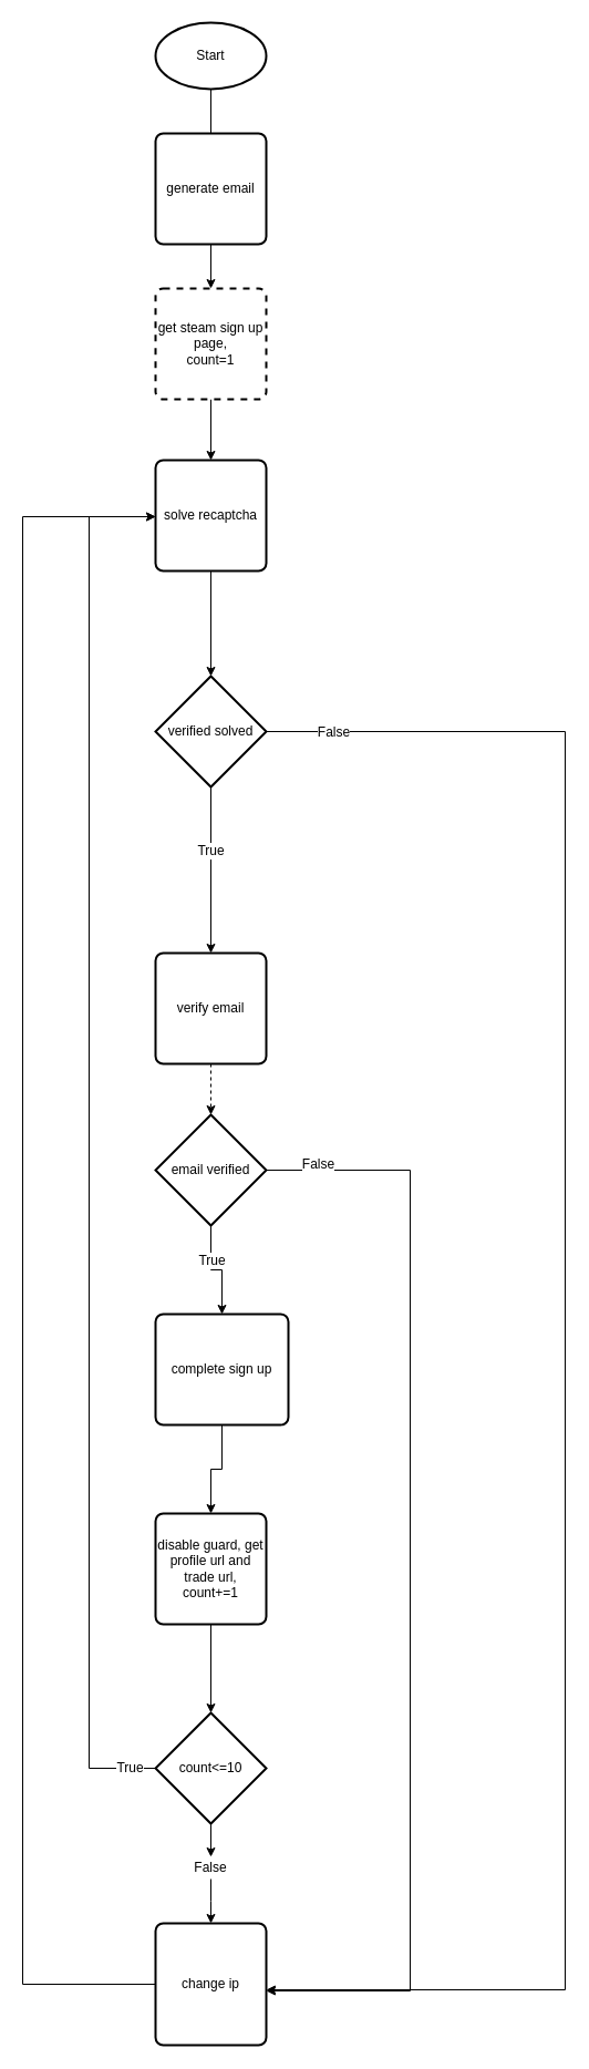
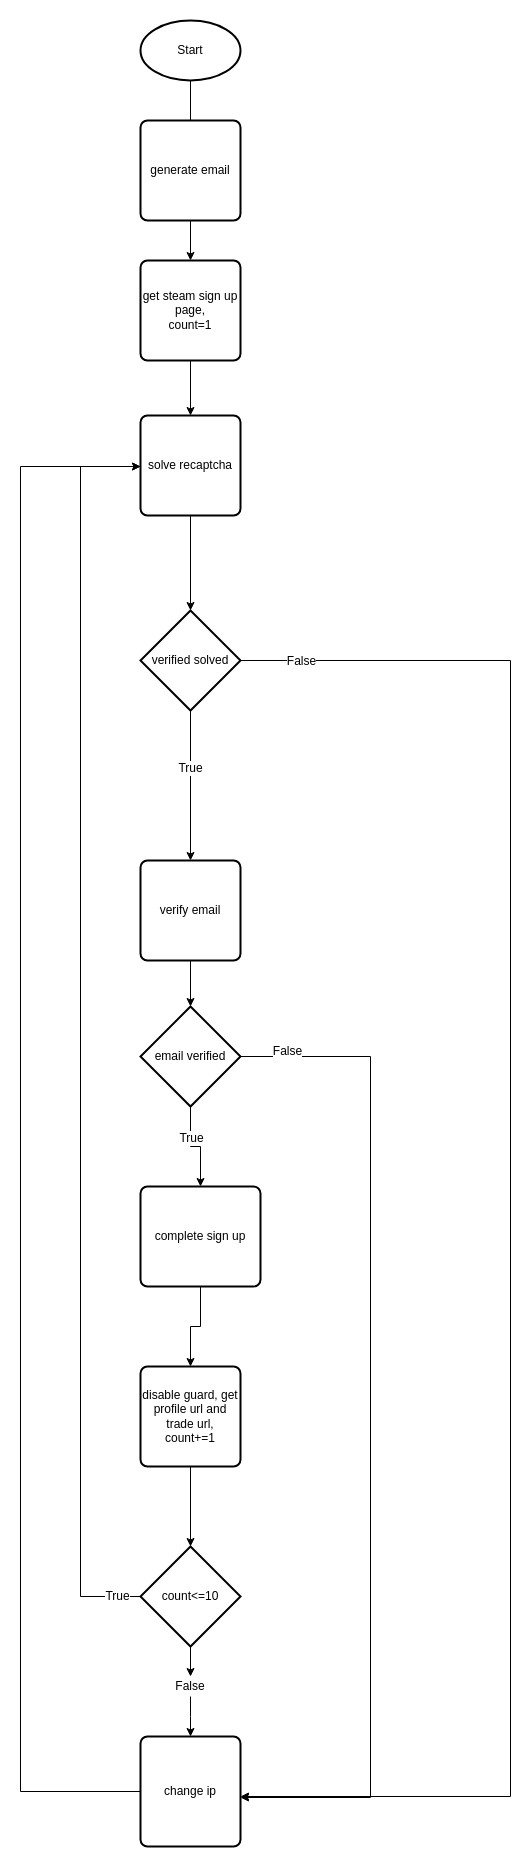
- <mxCell id="8" value="get steam sign up page,&lt;br&gt;count=1" style="rounded=1;whiteSpace=wrap;html=1;absoluteArcSize=1;arcSize=14;strokeWidth=2;dashed=1;" vertex="1" parent="1"><mxGeometry x="140" y="260" width="100" height="100" as="geometry" /></mxCell>
+ <mxCell id="8" value="get steam sign up page,&lt;br&gt;count=1" style="rounded=1;whiteSpace=wrap;html=1;absoluteArcSize=1;arcSize=14;strokeWidth=2;" vertex="1" parent="1"><mxGeometry x="140" y="260" width="100" height="100" as="geometry" /></mxCell>
- <mxCell id="11" style="edgeStyle=orthogonalEdgeStyle;rounded=0;orthogonalLoop=1;jettySize=auto;html=1;exitX=0.5;exitY=1;exitDx=0;exitDy=0;dashed=1;" edge="1" parent="1" source="12" target="34"><mxGeometry relative="1" as="geometry" /></mxCell>
+ <mxCell id="11" style="edgeStyle=orthogonalEdgeStyle;rounded=0;orthogonalLoop=1;jettySize=auto;html=1;exitX=0.5;exitY=1;exitDx=0;exitDy=0;" edge="1" parent="1" source="12" target="34"><mxGeometry relative="1" as="geometry" /></mxCell>
